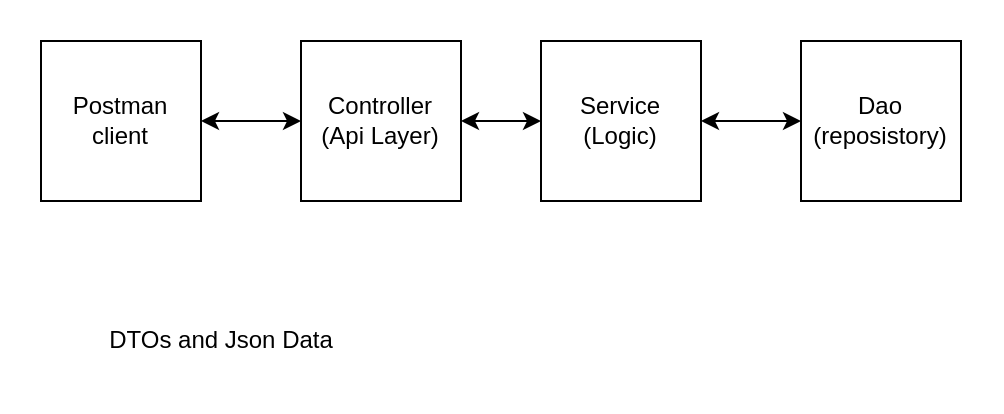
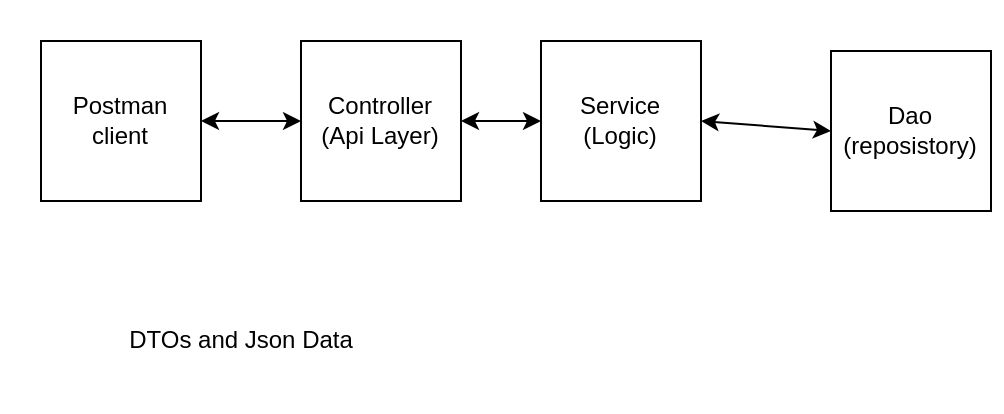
- <mxCell id="5" value="Dao&lt;br&gt;(reposistory)" style="whiteSpace=wrap;html=1;aspect=fixed;" parent="1" vertex="1"><mxGeometry x="400" y="20" width="80" height="80" as="geometry" /></mxCell>
+ <mxCell id="5" value="Dao&lt;br&gt;(reposistory)" style="whiteSpace=wrap;html=1;aspect=fixed;" parent="1" vertex="1"><mxGeometry x="415" y="25" width="80" height="80" as="geometry" /></mxCell>
- <mxCell id="6" value="DTOs and Json Data" style="text;html=1;align=center;verticalAlign=middle;resizable=0;points=[];autosize=1;strokeColor=none;fillColor=none;" parent="1" vertex="1"><mxGeometry x="40" y="155" width="140" height="30" as="geometry" /></mxCell>
+ <mxCell id="6" value="DTOs and Json Data" style="text;html=1;align=center;verticalAlign=middle;resizable=0;points=[];autosize=1;strokeColor=none;fillColor=none;" parent="1" vertex="1"><mxGeometry x="50" y="155" width="140" height="30" as="geometry" /></mxCell>
